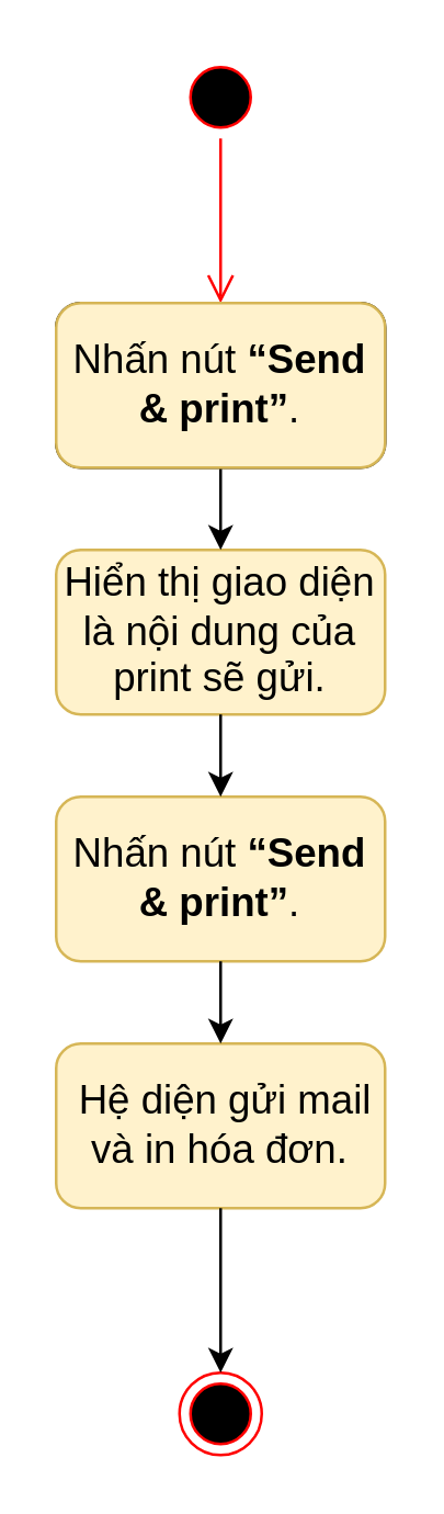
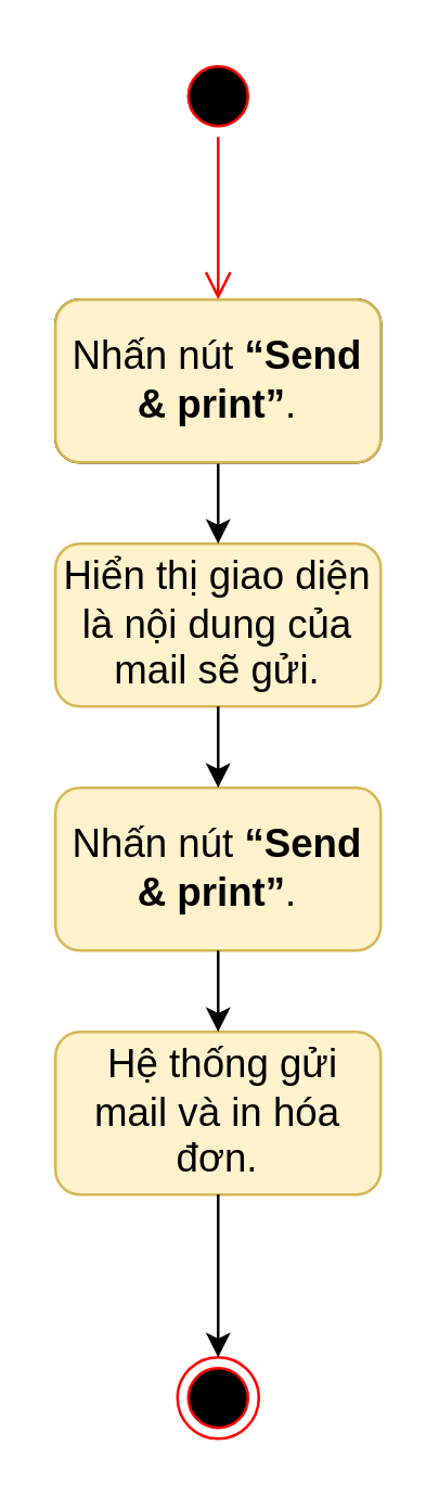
- <mxCell id="5" value="&lt;span id=&quot;docs-internal-guid-194e286c-7fff-5b6e-fd9a-d2ca1af172c4&quot;&gt;&lt;p style=&quot;line-height:1.2;margin-top:0pt;margin-bottom:0pt;&quot; dir=&quot;ltr&quot;&gt;&lt;span style=&quot;font-size: 11pt; font-family: Calibri, sans-serif; background-color: transparent; font-variant-numeric: normal; font-variant-east-asian: normal; vertical-align: baseline;&quot;&gt;Hiển thị giao diện là nội dung của print sẽ gửi.&lt;/span&gt;&lt;/p&gt;&lt;/span&gt;" style="rounded=1;whiteSpace=wrap;html=1;fillColor=#fff2cc;strokeColor=#d6b656;" vertex="1" parent="1"><mxGeometry x="20" y="200" width="120" height="60" as="geometry" /></mxCell>
+ <mxCell id="5" value="&lt;span id=&quot;docs-internal-guid-194e286c-7fff-5b6e-fd9a-d2ca1af172c4&quot;&gt;&lt;p style=&quot;line-height:1.2;margin-top:0pt;margin-bottom:0pt;&quot; dir=&quot;ltr&quot;&gt;&lt;span style=&quot;font-size: 11pt; font-family: Calibri, sans-serif; background-color: transparent; font-variant-numeric: normal; font-variant-east-asian: normal; vertical-align: baseline;&quot;&gt;Hiển thị giao diện là nội dung của mail sẽ gửi.&lt;/span&gt;&lt;/p&gt;&lt;/span&gt;" style="rounded=1;whiteSpace=wrap;html=1;fillColor=#fff2cc;strokeColor=#d6b656;" vertex="1" parent="1"><mxGeometry x="20" y="200" width="120" height="60" as="geometry" /></mxCell>
- <mxCell id="7" value="&lt;span id=&quot;docs-internal-guid-8ba264b6-7fff-93b4-489d-ae2f716d8eaf&quot;&gt;&lt;span style=&quot;font-size: 11pt; font-family: Calibri, sans-serif; background-color: transparent; font-variant-numeric: normal; font-variant-east-asian: normal; vertical-align: baseline;&quot;&gt;&amp;nbsp;Hệ diện gửi mail và in hóa đơn.&lt;/span&gt;&lt;/span&gt;" style="rounded=1;whiteSpace=wrap;html=1;fillColor=#fff2cc;strokeColor=#d6b656;" vertex="1" parent="1"><mxGeometry x="20" y="380" width="120" height="60" as="geometry" /></mxCell>
+ <mxCell id="7" value="&lt;span id=&quot;docs-internal-guid-8ba264b6-7fff-93b4-489d-ae2f716d8eaf&quot;&gt;&lt;span style=&quot;font-size: 11pt; font-family: Calibri, sans-serif; background-color: transparent; font-variant-numeric: normal; font-variant-east-asian: normal; vertical-align: baseline;&quot;&gt;&amp;nbsp;Hệ thống gửi mail và in hóa đơn.&lt;/span&gt;&lt;/span&gt;" style="rounded=1;whiteSpace=wrap;html=1;fillColor=#fff2cc;strokeColor=#d6b656;" vertex="1" parent="1"><mxGeometry x="20" y="380" width="120" height="60" as="geometry" /></mxCell>
